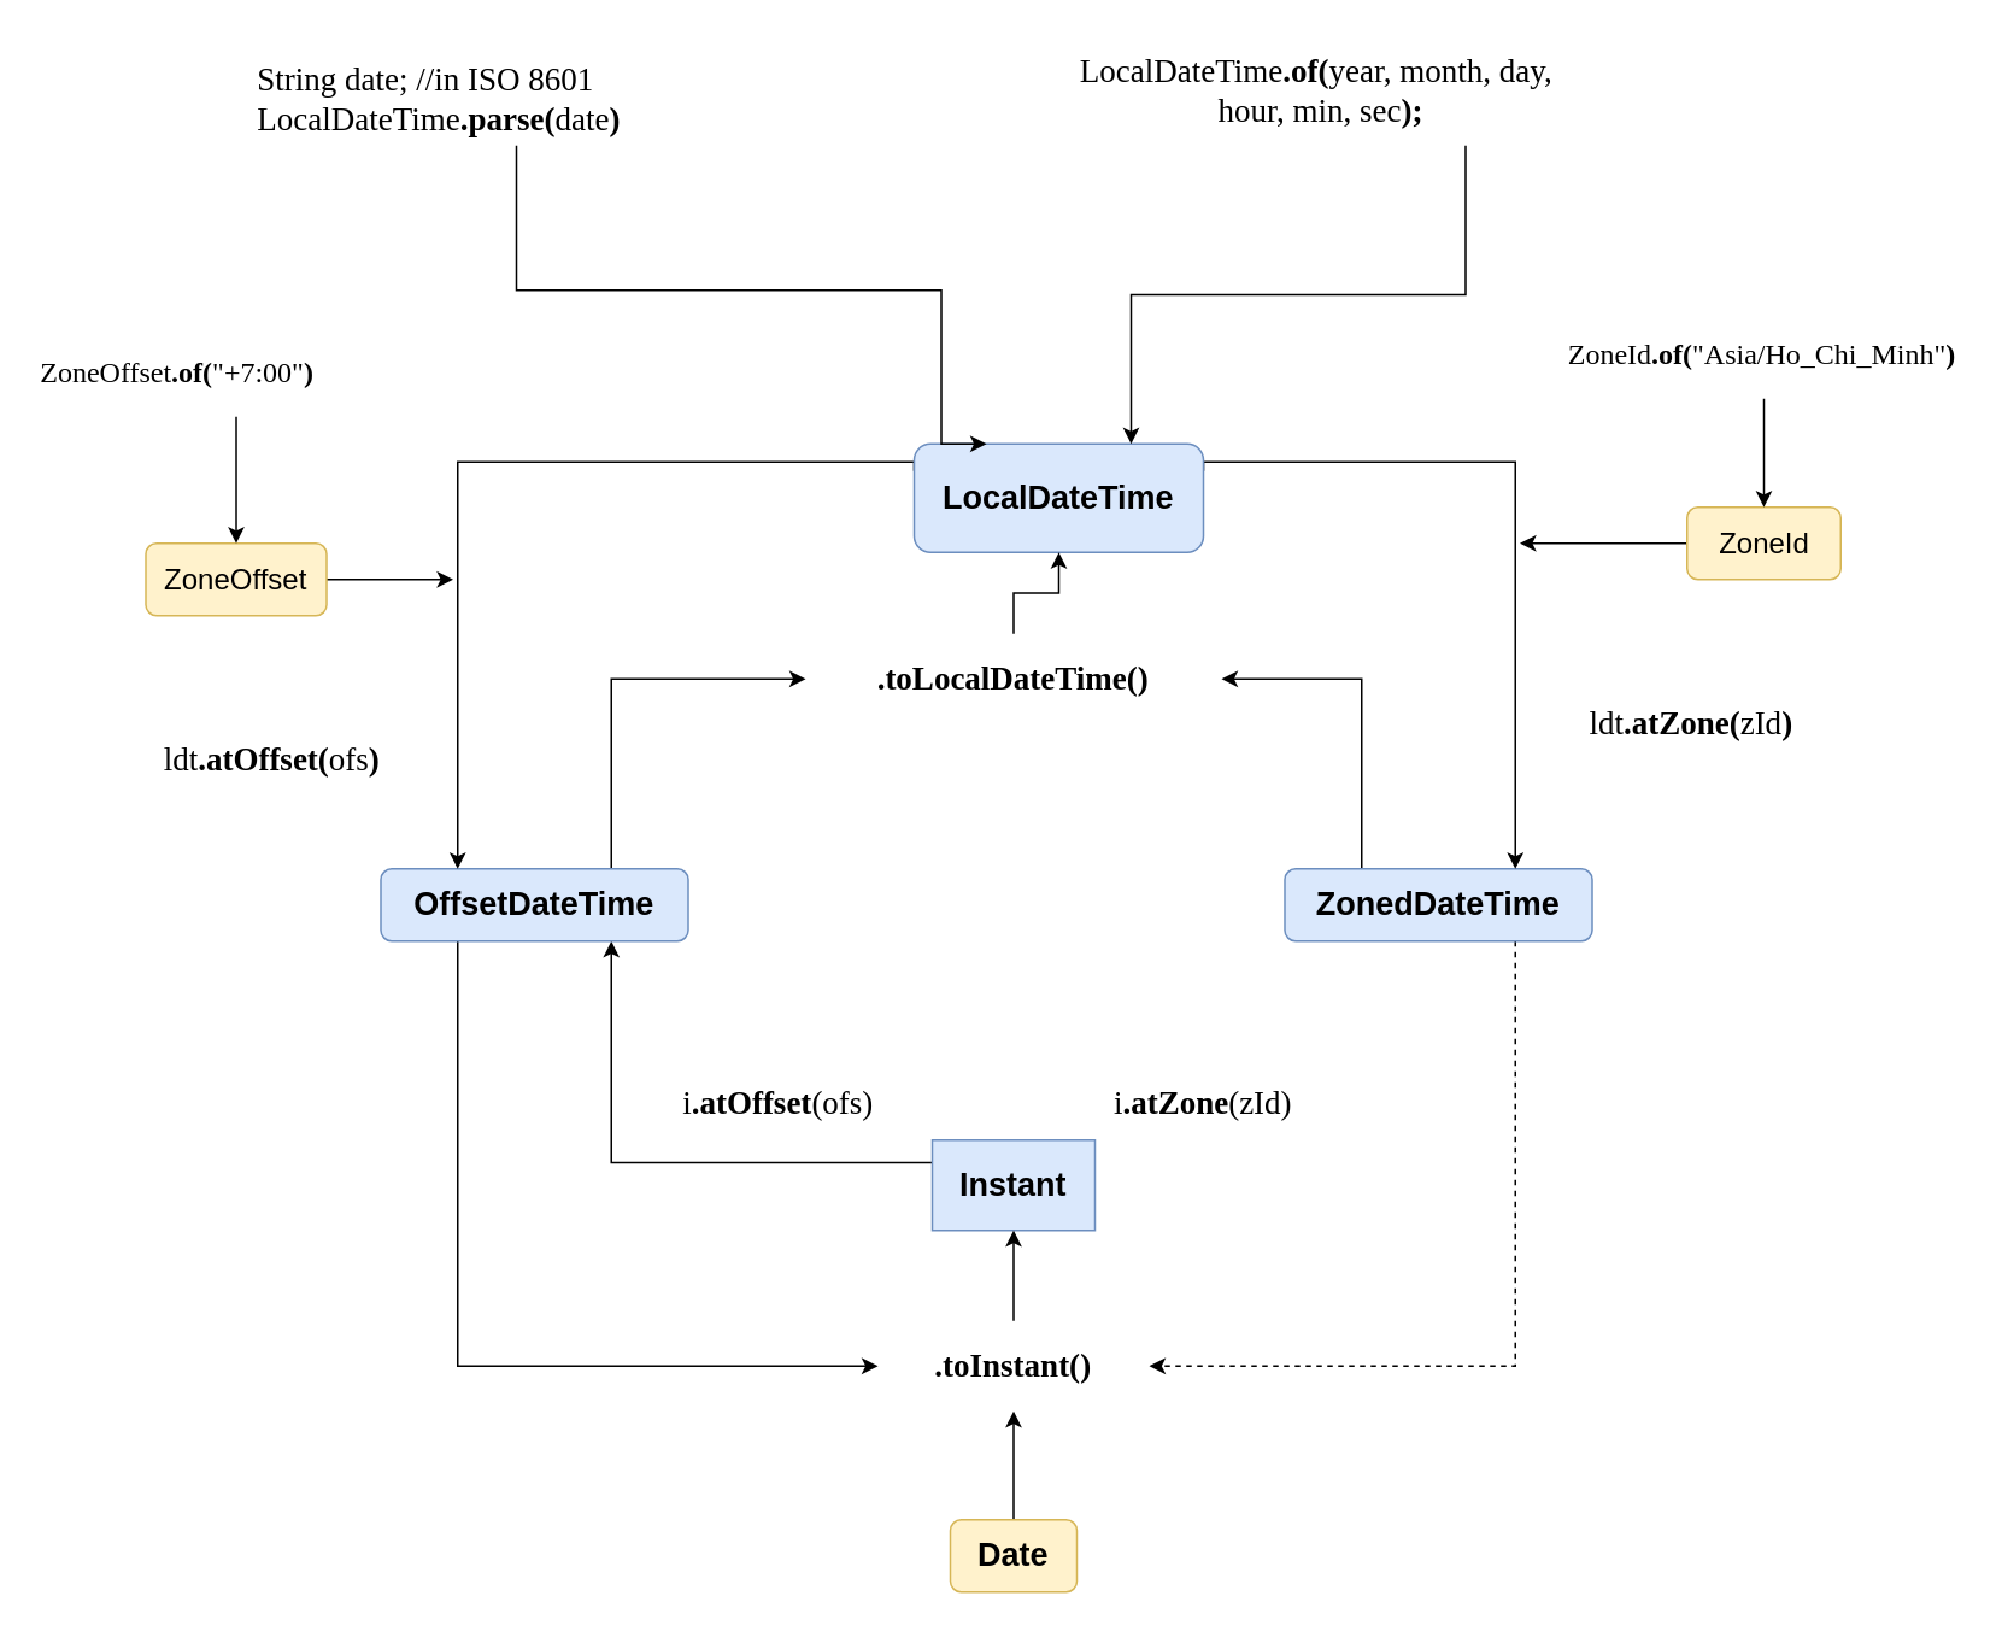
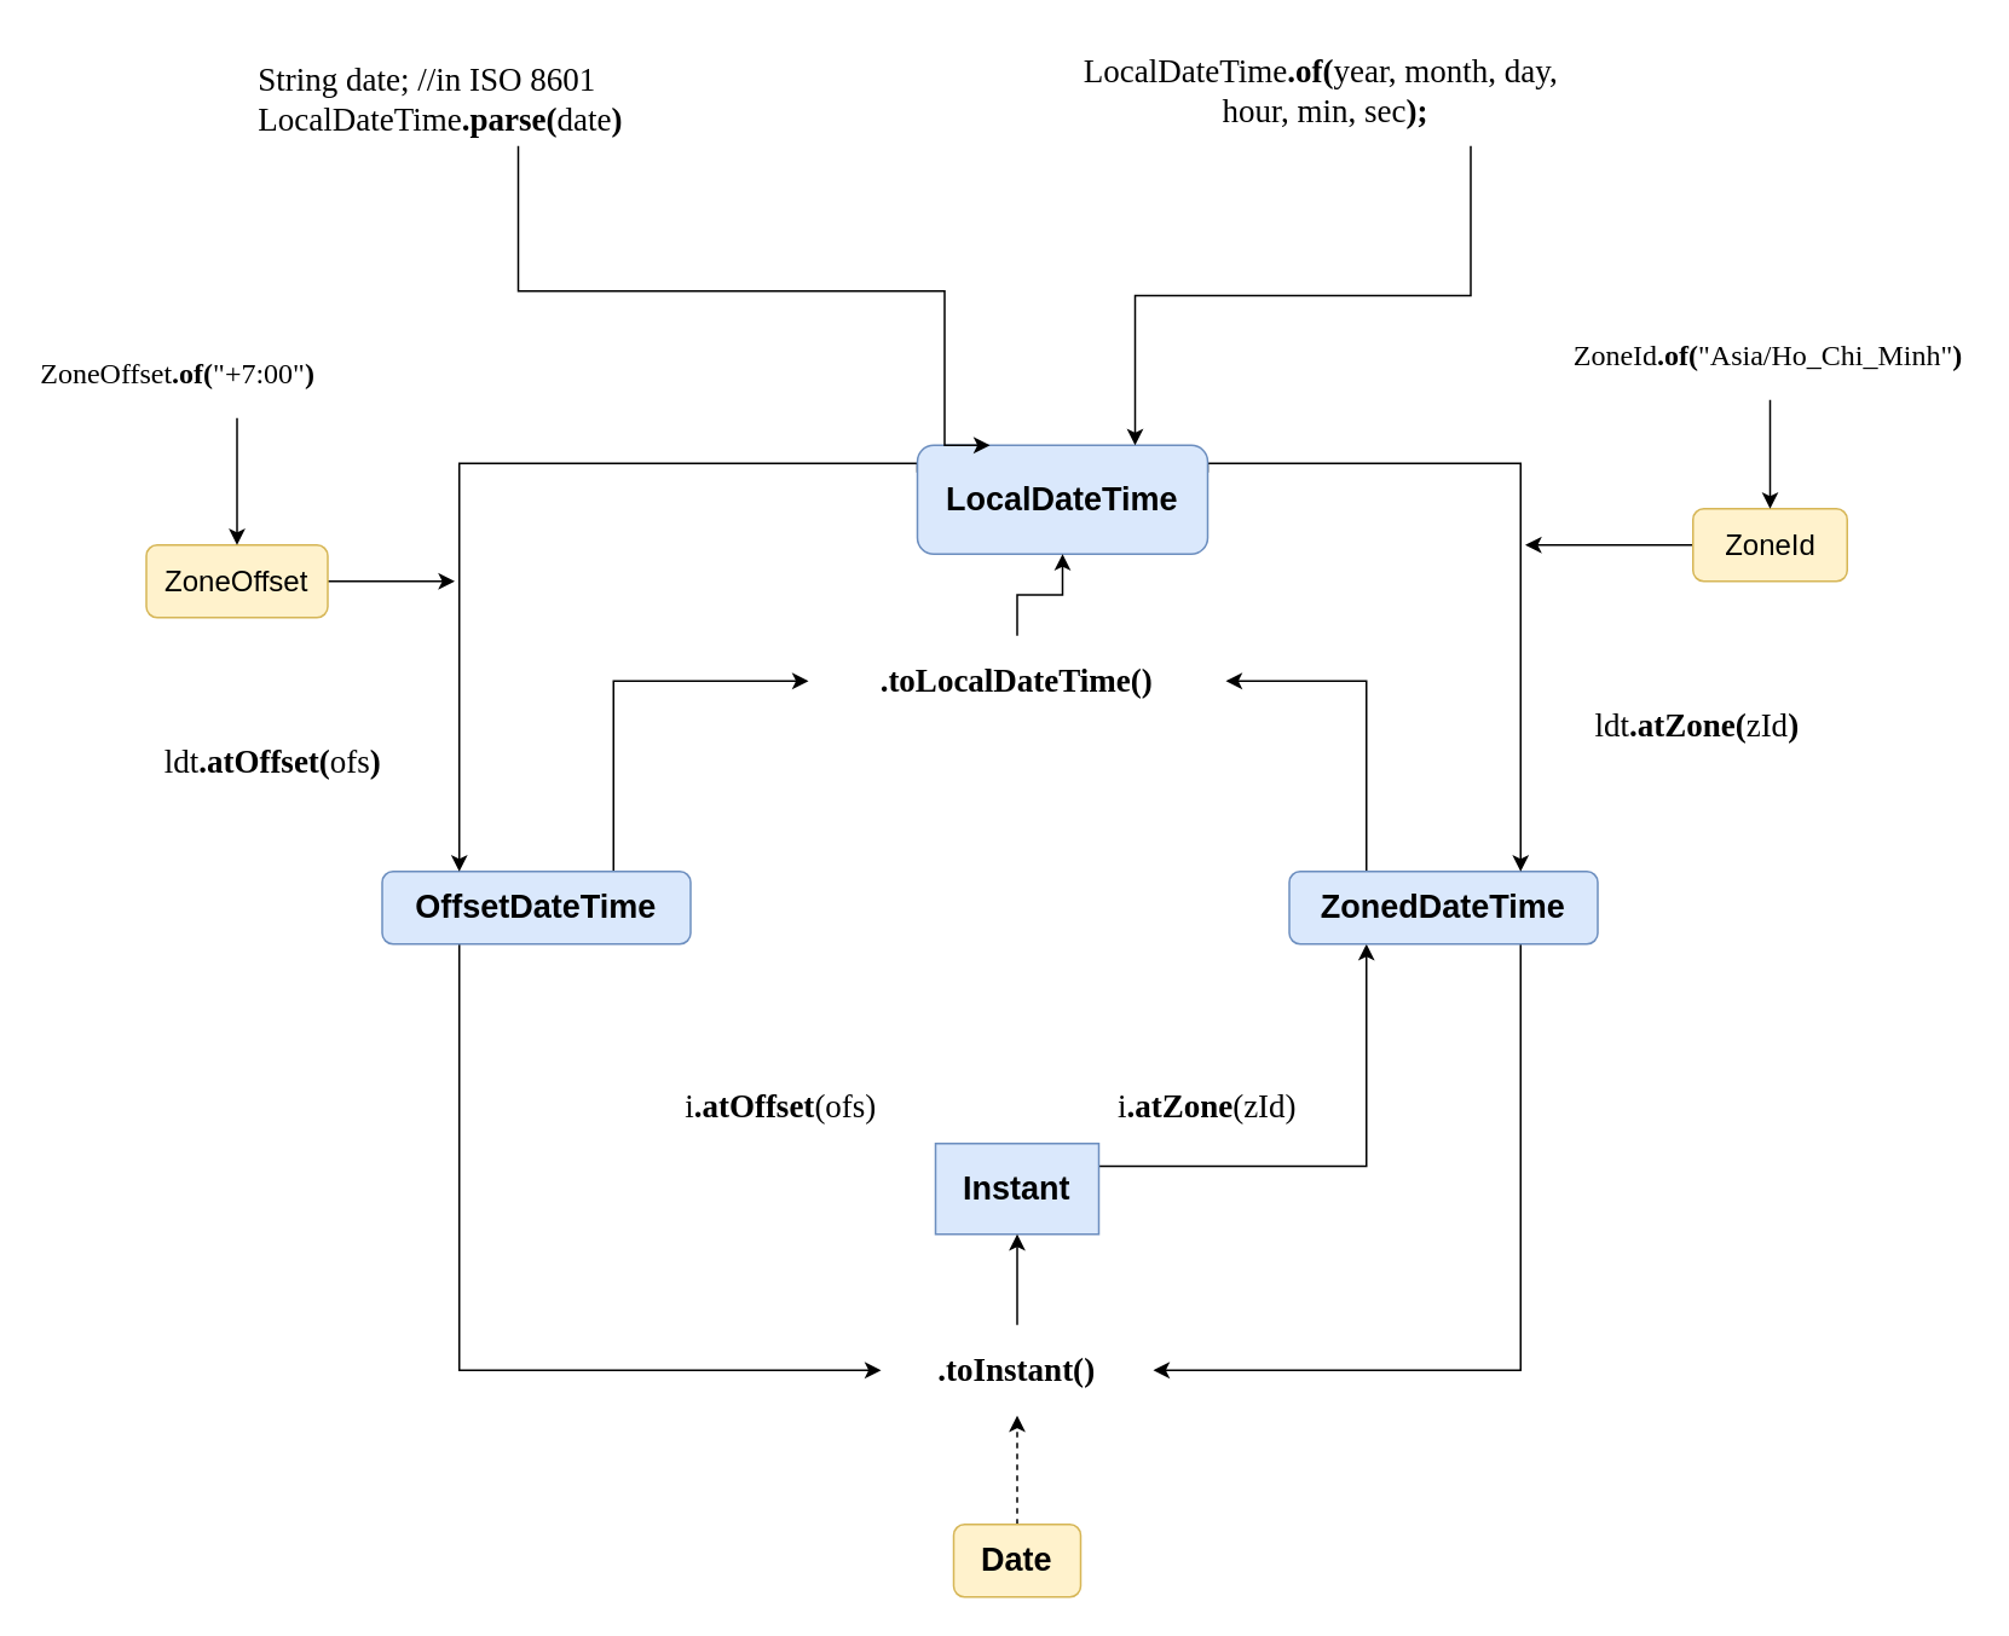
- <mxCell id="4" style="edgeStyle=orthogonalEdgeStyle;rounded=0;orthogonalLoop=1;jettySize=auto;html=1;entryX=0.75;entryY=1;entryDx=0;entryDy=0;fontFamily=Lucida Console;fontSize=16;endArrow=classic;endFill=1;exitX=0;exitY=0.25;exitDx=0;exitDy=0;" edge="1" parent="1" source="6" target="9"><mxGeometry relative="1" as="geometry" /></mxCell>
+ <mxCell id="5" style="edgeStyle=orthogonalEdgeStyle;rounded=0;orthogonalLoop=1;jettySize=auto;html=1;entryX=0.25;entryY=1;entryDx=0;entryDy=0;fontFamily=Lucida Console;fontSize=16;endArrow=classic;endFill=1;exitX=1;exitY=0.25;exitDx=0;exitDy=0;" edge="1" parent="1" source="6" target="12"><mxGeometry relative="1" as="geometry" /></mxCell>
- <mxCell id="10" style="edgeStyle=orthogonalEdgeStyle;rounded=0;orthogonalLoop=1;jettySize=auto;html=1;entryX=1;entryY=0.5;entryDx=0;entryDy=0;fontFamily=Lucida Console;fontSize=18;endArrow=classic;endFill=1;exitX=0.75;exitY=1;exitDx=0;exitDy=0;dashed=1;" edge="1" parent="1" source="12" target="23"><mxGeometry relative="1" as="geometry"><Array as="points"><mxPoint x="837" y="755" /></Array></mxGeometry></mxCell>
+ <mxCell id="10" style="edgeStyle=orthogonalEdgeStyle;rounded=0;orthogonalLoop=1;jettySize=auto;html=1;entryX=1;entryY=0.5;entryDx=0;entryDy=0;fontFamily=Lucida Console;fontSize=18;endArrow=classic;endFill=1;exitX=0.75;exitY=1;exitDx=0;exitDy=0;" edge="1" parent="1" source="12" target="23"><mxGeometry relative="1" as="geometry"><Array as="points"><mxPoint x="837" y="755" /></Array></mxGeometry></mxCell>
- <mxCell id="2" style="edgeStyle=orthogonalEdgeStyle;rounded=0;orthogonalLoop=1;jettySize=auto;html=1;entryX=0.5;entryY=1;entryDx=0;entryDy=0;fontFamily=Lucida Console;fontSize=16;endArrow=classic;endFill=1;" edge="1" parent="1" source="3" target="23"><mxGeometry relative="1" as="geometry" /></mxCell>
+ <mxCell id="2" style="edgeStyle=orthogonalEdgeStyle;rounded=0;orthogonalLoop=1;jettySize=auto;html=1;entryX=0.5;entryY=1;entryDx=0;entryDy=0;fontFamily=Lucida Console;fontSize=16;endArrow=classic;endFill=1;dashed=1;" edge="1" parent="1" source="3" target="23"><mxGeometry relative="1" as="geometry" /></mxCell>
